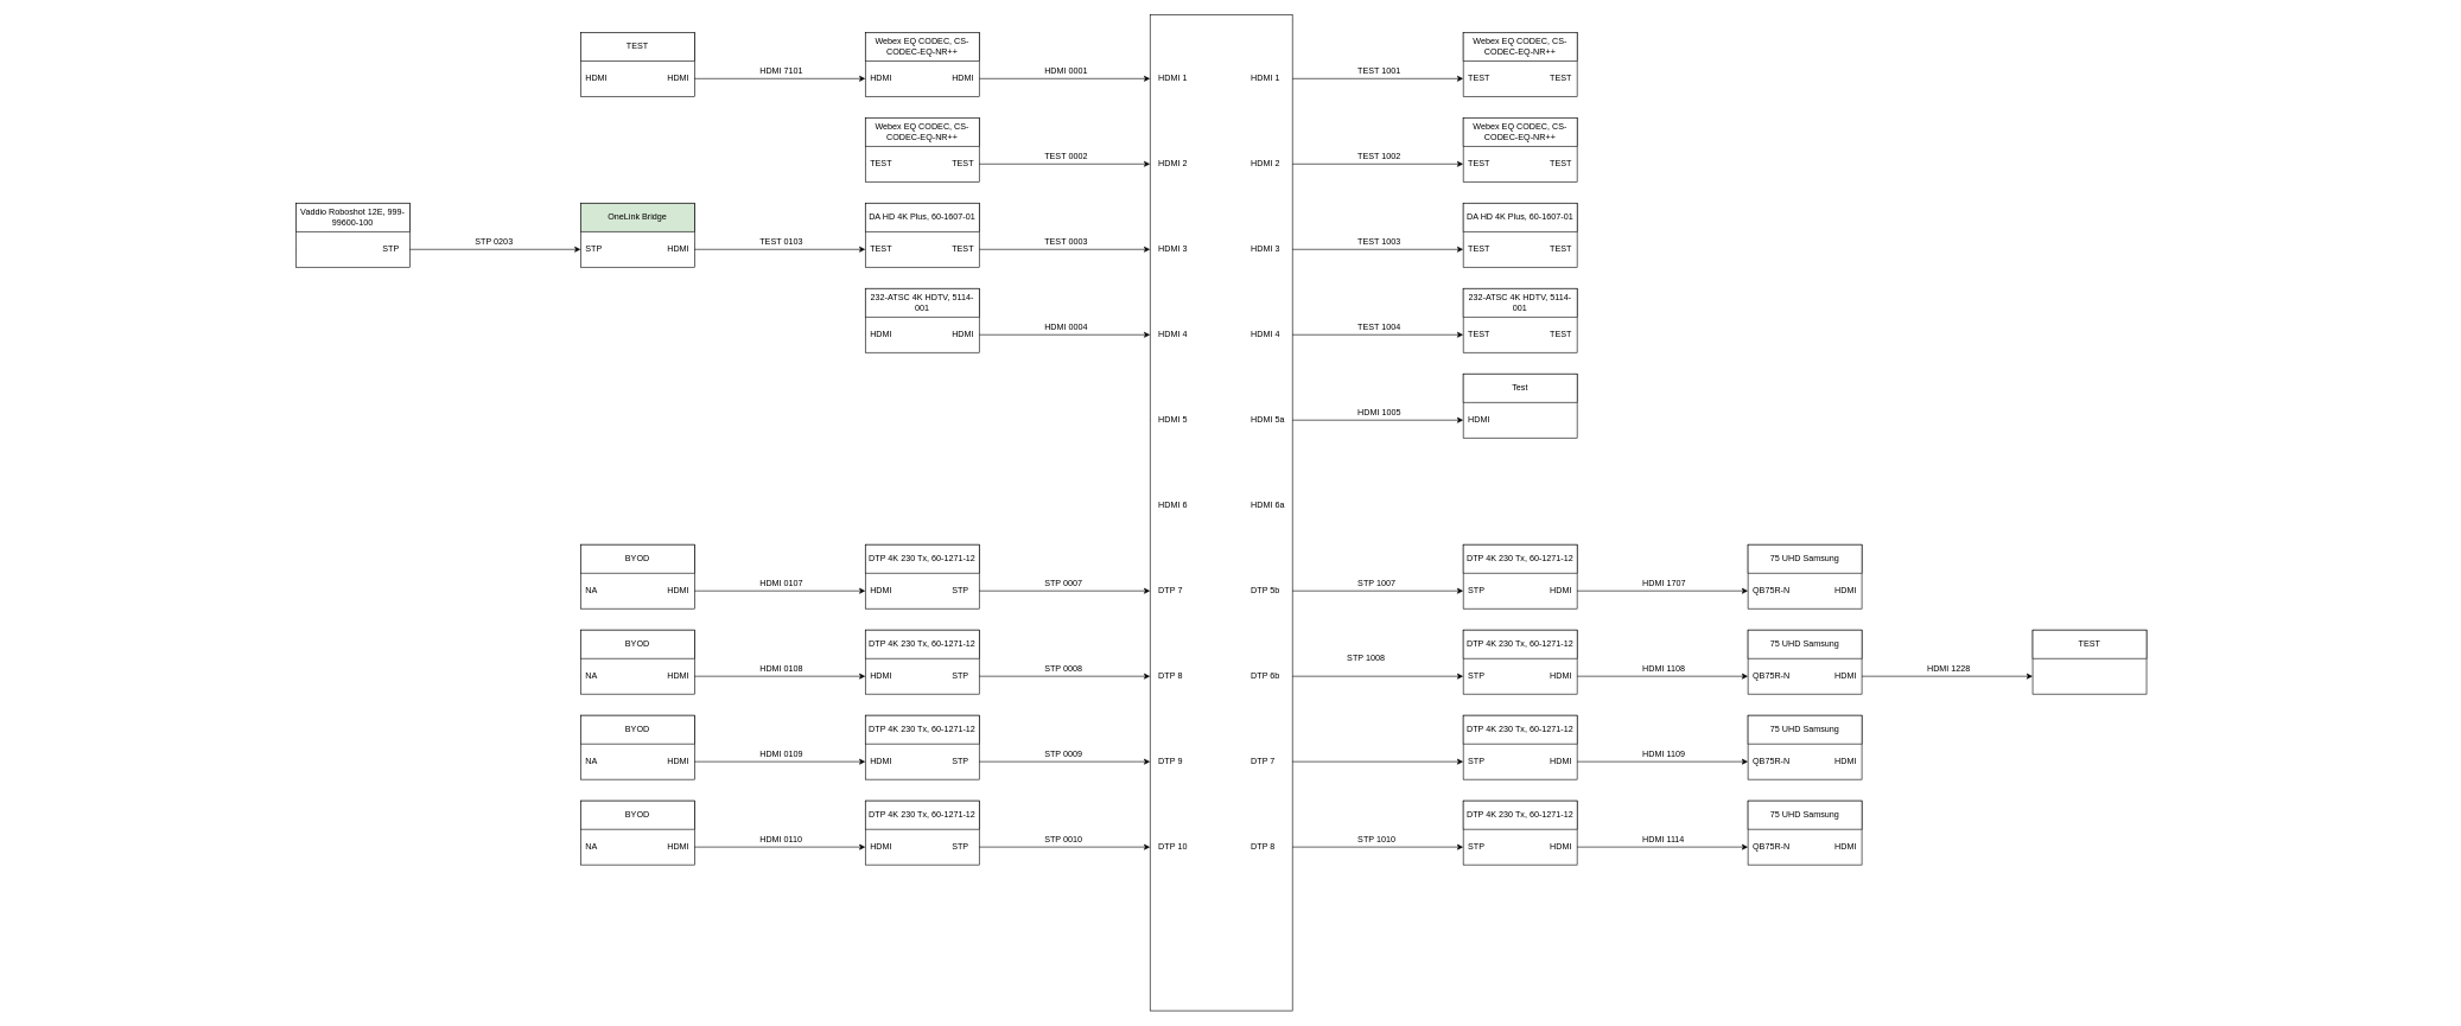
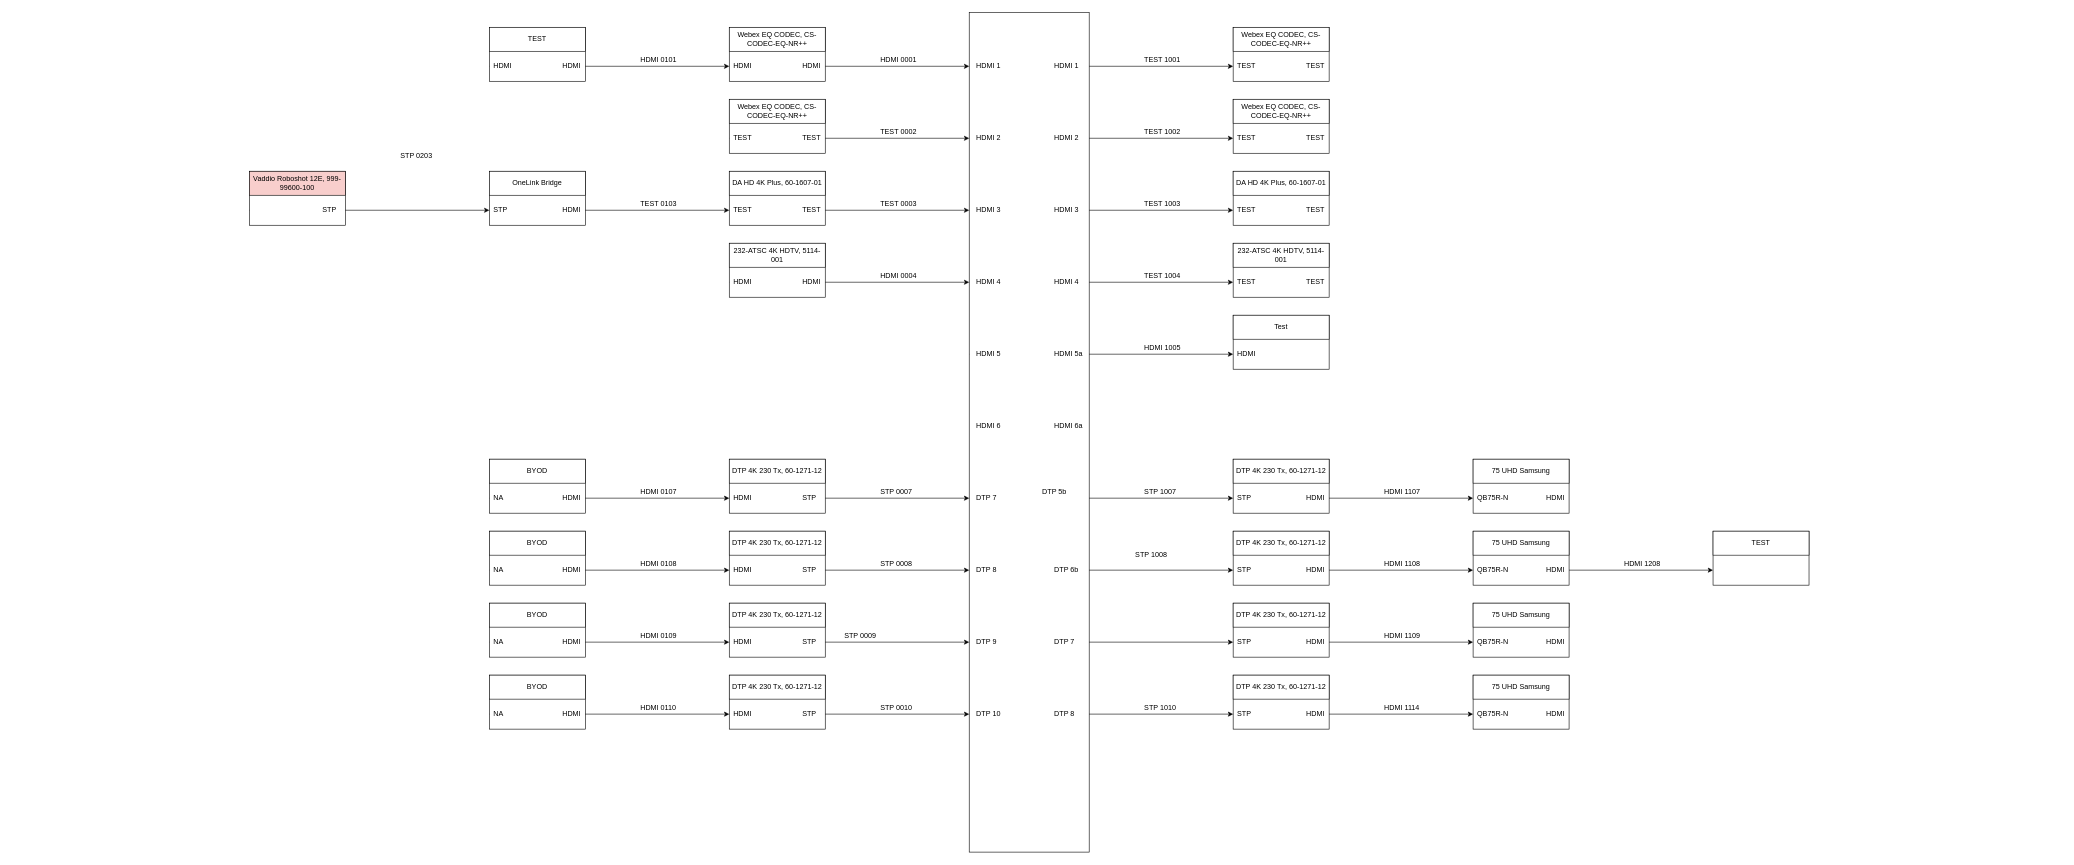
- <mxCell id="19" value="HDMI  7101" style="text;html=1;strokeColor=none;fillColor=none;align=left;verticalAlign=middle;whiteSpace=wrap;rounded=0;" parent="1" connectable="" edge="" vertex="1"><mxGeometry x="1065" y="70" width="80" height="60" relative="" as="geometry" /></mxCell>
+ <mxCell id="19" value="HDMI  0101" style="text;html=1;strokeColor=none;fillColor=none;align=left;verticalAlign=middle;whiteSpace=wrap;rounded=0;" parent="1" connectable="" edge="" vertex="1"><mxGeometry x="1065" y="70" width="80" height="60" relative="" as="geometry" /></mxCell>
- <mxCell id="262" value="Vaddio Roboshot 12E, 999-99600-100" style="rounded=0;whiteSpace=wrap;html=1;" parent="1" connectable="" edge="" vertex="1"><mxGeometry x="415" y="285" width="160" height="40" relative="" as="geometry" /></mxCell>
+ <mxCell id="262" value="Vaddio Roboshot 12E, 999-99600-100" style="rounded=0;whiteSpace=wrap;html=1;fillColor=#f8cecc;" parent="1" connectable="" edge="" vertex="1"><mxGeometry x="415" y="285" width="160" height="40" relative="" as="geometry" /></mxCell>
- <mxCell id="257" value="OneLink Bridge" style="rounded=0;whiteSpace=wrap;html=1;fillColor=#d5e8d4;" parent="1" connectable="" edge="" vertex="1"><mxGeometry x="815" y="285" width="160" height="40" relative="" as="geometry" /></mxCell>
+ <mxCell id="257" value="OneLink Bridge" style="rounded=0;whiteSpace=wrap;html=1;" parent="1" connectable="" edge="" vertex="1"><mxGeometry x="815" y="285" width="160" height="40" relative="" as="geometry" /></mxCell>
- <mxCell id="31" value="STP  0203" style="text;html=1;strokeColor=none;fillColor=none;align=left;verticalAlign=middle;whiteSpace=wrap;rounded=0;" parent="1" connectable="" edge="" vertex="1"><mxGeometry x="665" y="310" width="80" height="60" relative="" as="geometry" /></mxCell>
+ <mxCell id="31" value="STP  0203" style="text;html=1;strokeColor=none;fillColor=none;align=left;verticalAlign=middle;whiteSpace=wrap;rounded=0;" parent="1" connectable="" edge="" vertex="1"><mxGeometry x="665" y="230" width="80" height="60" relative="" as="geometry" /></mxCell>
- <mxCell id="50" value="HDMI  1707" style="text;html=1;strokeColor=none;fillColor=none;align=left;verticalAlign=middle;whiteSpace=wrap;rounded=0;" parent="1" connectable="" edge="" vertex="1"><mxGeometry x="2305" y="790" width="80" height="60" relative="" as="geometry" /></mxCell>
+ <mxCell id="50" value="HDMI  1107" style="text;html=1;strokeColor=none;fillColor=none;align=left;verticalAlign=middle;whiteSpace=wrap;rounded=0;" parent="1" connectable="" edge="" vertex="1"><mxGeometry x="2305" y="790" width="80" height="60" relative="" as="geometry" /></mxCell>
- <mxCell id="291" value="DTP 5b" style="text;html=1;strokeColor=none;fillColor=none;align=left;verticalAlign=middle;whiteSpace=wrap;rounded=0;" parent="1" connectable="" edge="" vertex="1"><mxGeometry x="1755" y="810" width="60" height="40" relative="" as="geometry" /></mxCell>
+ <mxCell id="291" value="DTP 5b" style="text;html=1;strokeColor=none;fillColor=none;align=left;verticalAlign=middle;whiteSpace=wrap;rounded=0;" parent="1" connectable="" edge="" vertex="1"><mxGeometry x="1735" y="800" width="60" height="40" relative="" as="geometry" /></mxCell>
- <mxCell id="58" value="HDMI  1228" style="text;html=1;strokeColor=none;fillColor=none;align=left;verticalAlign=middle;whiteSpace=wrap;rounded=0;" parent="1" connectable="" edge="" vertex="1"><mxGeometry x="2705" y="910" width="80" height="60" relative="" as="geometry" /></mxCell>
+ <mxCell id="58" value="HDMI  1208" style="text;html=1;strokeColor=none;fillColor=none;align=left;verticalAlign=middle;whiteSpace=wrap;rounded=0;" parent="1" connectable="" edge="" vertex="1"><mxGeometry x="2705" y="910" width="80" height="60" relative="" as="geometry" /></mxCell>
- <mxCell id="15" value="STP  0009" style="text;html=1;strokeColor=none;fillColor=none;align=left;verticalAlign=middle;whiteSpace=wrap;rounded=0;" parent="1" connectable="" edge="" vertex="1"><mxGeometry x="1465" y="1030" width="80" height="60" relative="" as="geometry" /></mxCell>
+ <mxCell id="15" value="STP  0009" style="text;html=1;strokeColor=none;fillColor=none;align=left;verticalAlign=middle;whiteSpace=wrap;rounded=0;" parent="1" connectable="" edge="" vertex="1"><mxGeometry x="1405" y="1030" width="80" height="60" relative="" as="geometry" /></mxCell>
